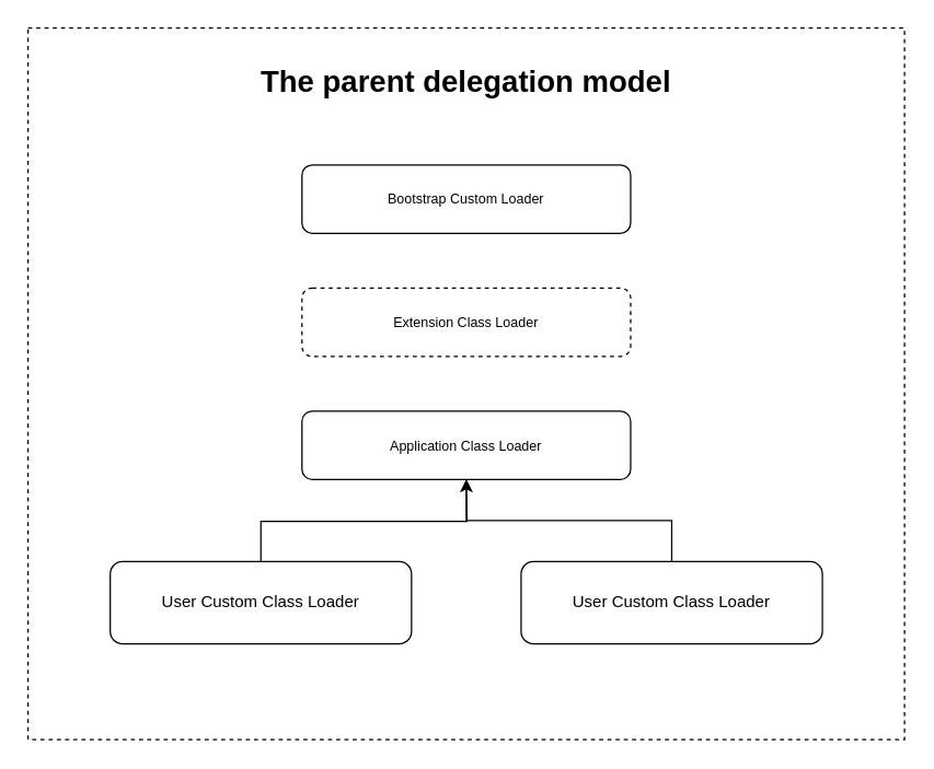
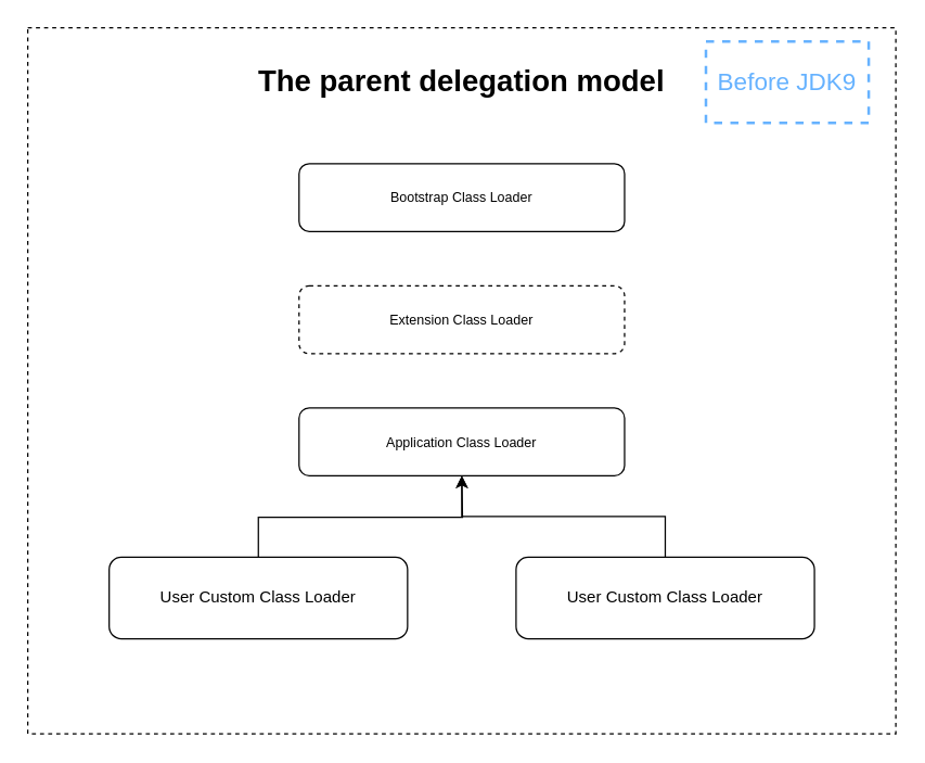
+ <mxCell id="11" value="&lt;font style=&quot;font-size: 18px&quot; color=&quot;#66b2ff&quot;&gt;Before JDK9&lt;/font&gt;" style="rounded=0;whiteSpace=wrap;html=1;dashed=1;fillColor=none;strokeWidth=2;strokeColor=#66B2FF;" vertex="1" parent="1"><mxGeometry x="520" y="30" width="120" height="60" as="geometry" /></mxCell>
- <mxCell id="2" value="&lt;font size=&quot;1&quot;&gt;Bootstrap Custom Loader&lt;/font&gt;" style="rounded=1;whiteSpace=wrap;html=1;" vertex="1" parent="1"><mxGeometry x="220" y="120" width="240" height="50" as="geometry" /></mxCell>
+ <mxCell id="2" value="&lt;font size=&quot;1&quot;&gt;Bootstrap Class Loader&lt;/font&gt;" style="rounded=1;whiteSpace=wrap;html=1;" vertex="1" parent="1"><mxGeometry x="220" y="120" width="240" height="50" as="geometry" /></mxCell>
